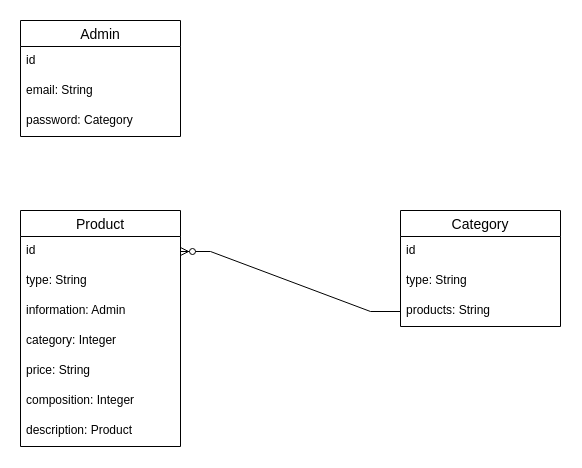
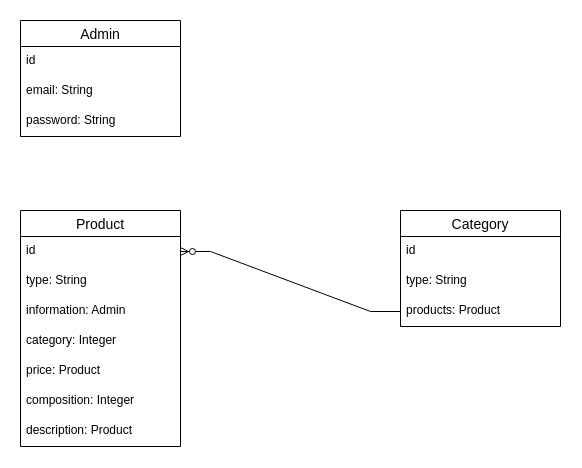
- <mxCell id="5" value="password: Category" style="text;strokeColor=none;fillColor=none;spacingLeft=4;spacingRight=4;overflow=hidden;rotatable=0;points=[[0,0.5],[1,0.5]];portConstraint=eastwest;fontSize=12;whiteSpace=wrap;html=1;" vertex="1" parent="2"><mxGeometry y="86" width="160" height="30" as="geometry" /></mxCell>
+ <mxCell id="5" value="password: String" style="text;strokeColor=none;fillColor=none;spacingLeft=4;spacingRight=4;overflow=hidden;rotatable=0;points=[[0,0.5],[1,0.5]];portConstraint=eastwest;fontSize=12;whiteSpace=wrap;html=1;" vertex="1" parent="2"><mxGeometry y="86" width="160" height="30" as="geometry" /></mxCell>
- <mxCell id="17" value="products: String" style="text;strokeColor=none;fillColor=none;spacingLeft=4;spacingRight=4;overflow=hidden;rotatable=0;points=[[0,0.5],[1,0.5]];portConstraint=eastwest;fontSize=12;whiteSpace=wrap;html=1;" vertex="1" parent="14"><mxGeometry y="86" width="160" height="30" as="geometry" /></mxCell>
+ <mxCell id="17" value="products: Product" style="text;strokeColor=none;fillColor=none;spacingLeft=4;spacingRight=4;overflow=hidden;rotatable=0;points=[[0,0.5],[1,0.5]];portConstraint=eastwest;fontSize=12;whiteSpace=wrap;html=1;" vertex="1" parent="14"><mxGeometry y="86" width="160" height="30" as="geometry" /></mxCell>
- <mxCell id="11" value="price: String" style="text;strokeColor=none;fillColor=none;spacingLeft=4;spacingRight=4;overflow=hidden;rotatable=0;points=[[0,0.5],[1,0.5]];portConstraint=eastwest;fontSize=12;whiteSpace=wrap;html=1;" vertex="1" parent="6"><mxGeometry y="146" width="160" height="30" as="geometry" /></mxCell>
+ <mxCell id="11" value="price: Product" style="text;strokeColor=none;fillColor=none;spacingLeft=4;spacingRight=4;overflow=hidden;rotatable=0;points=[[0,0.5],[1,0.5]];portConstraint=eastwest;fontSize=12;whiteSpace=wrap;html=1;" vertex="1" parent="6"><mxGeometry y="146" width="160" height="30" as="geometry" /></mxCell>
